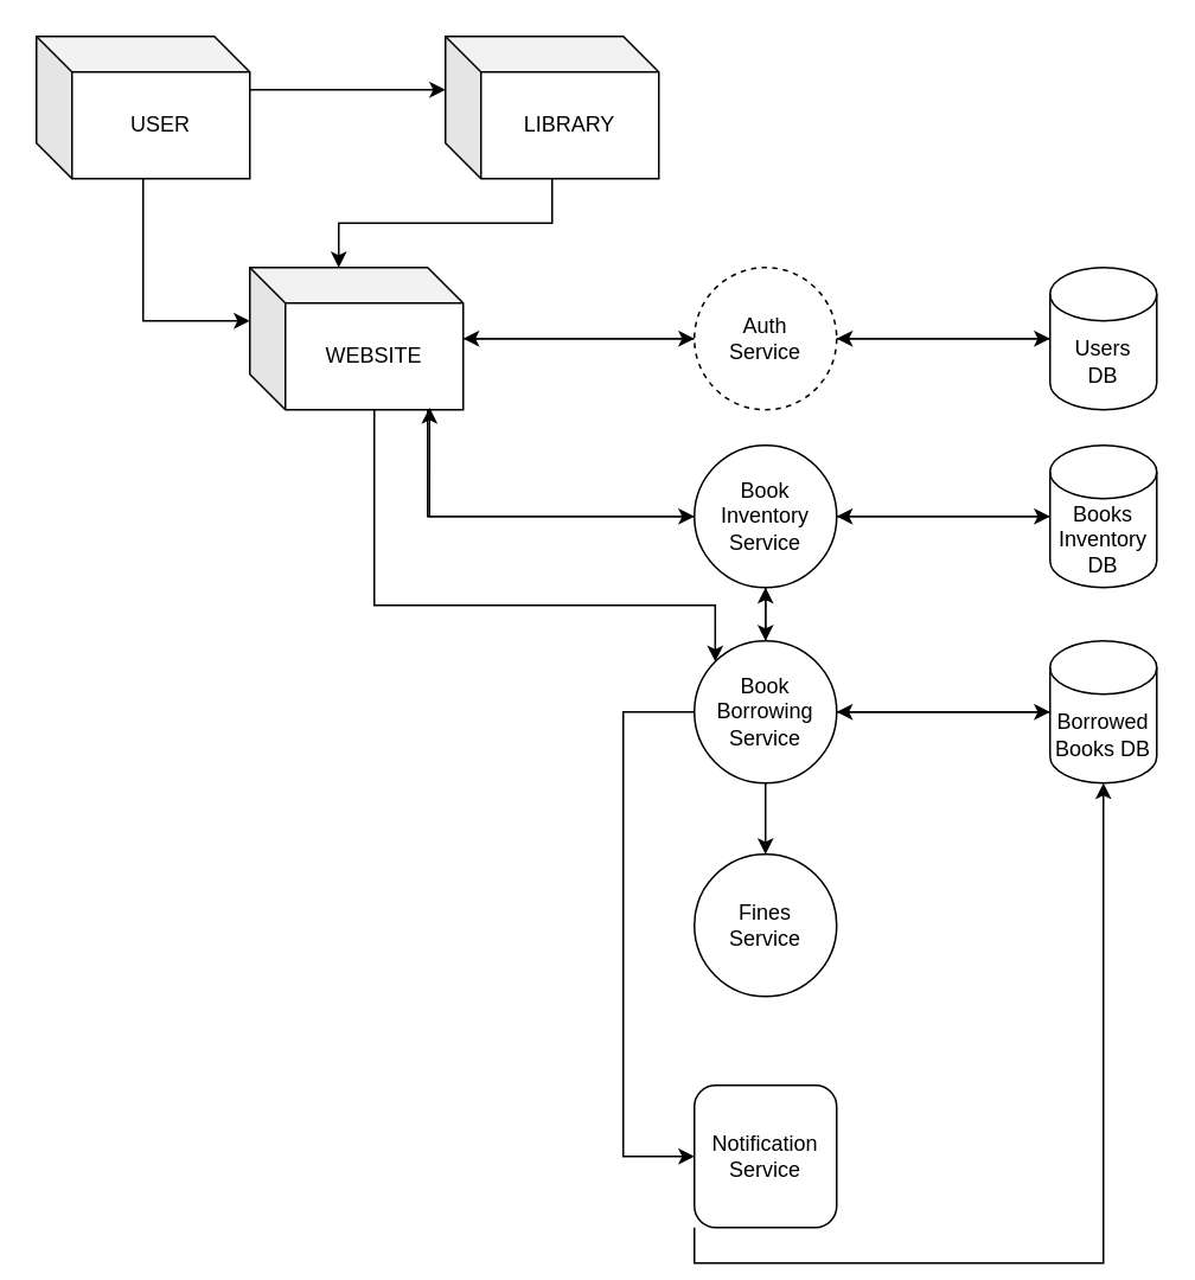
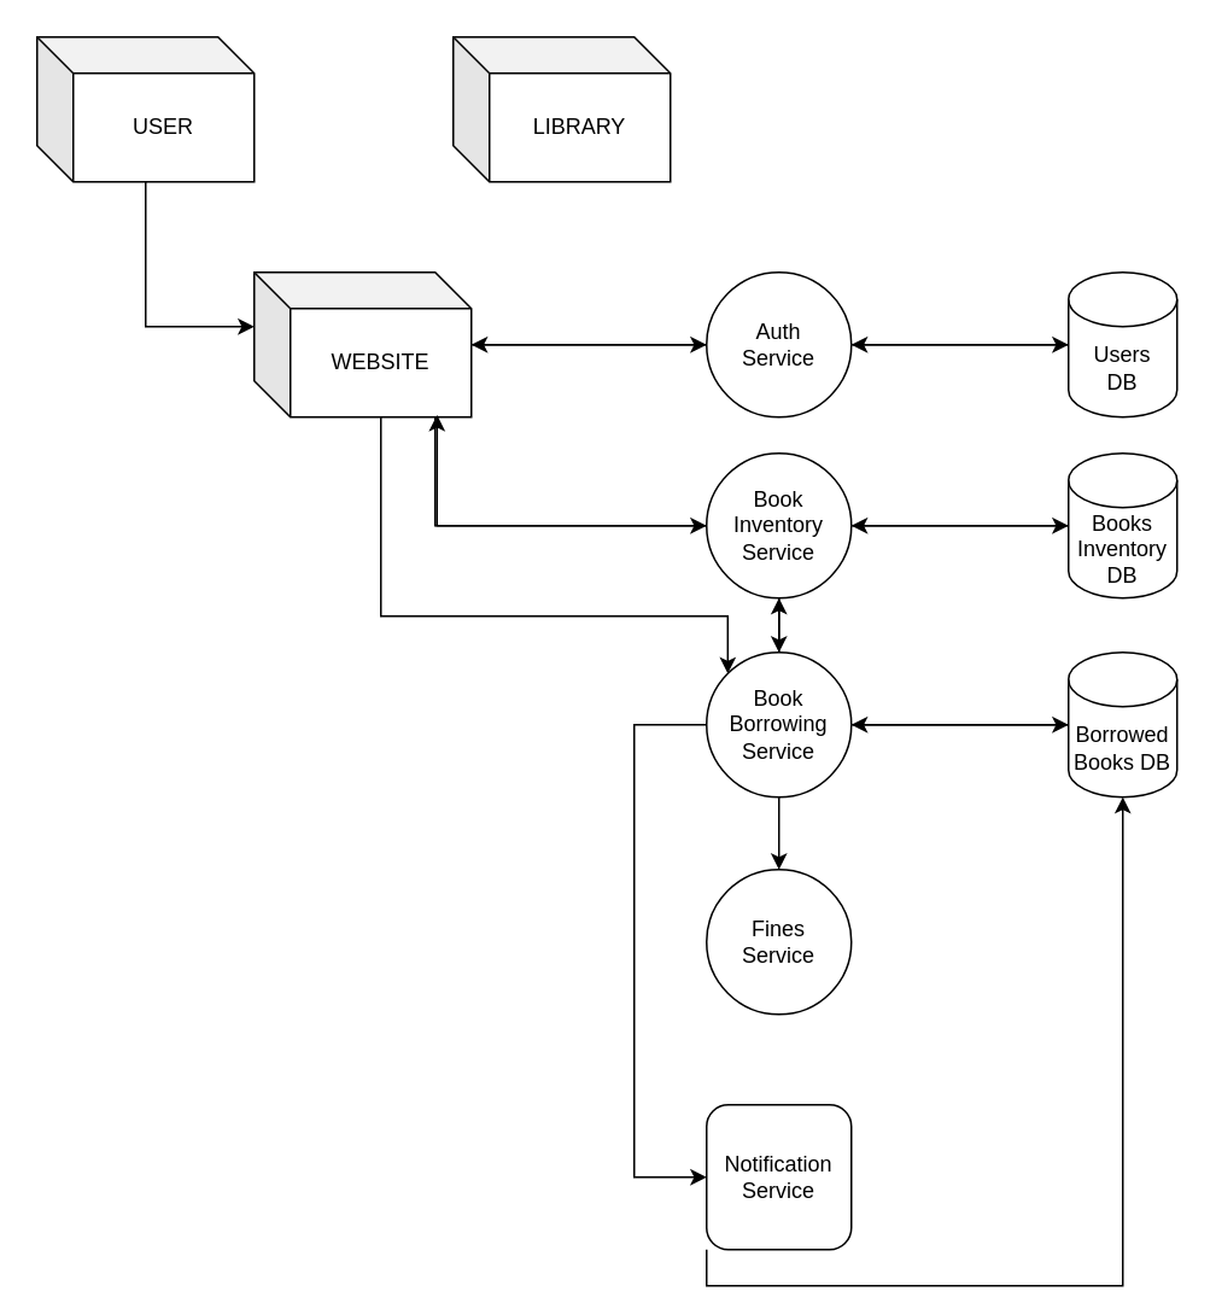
- <mxCell id="21" style="edgeStyle=orthogonalEdgeStyle;rounded=0;orthogonalLoop=1;jettySize=auto;html=1;entryX=0;entryY=0;entryDx=0;entryDy=30;entryPerimeter=0;" edge="1" parent="1" source="19" target="20"><mxGeometry relative="1" as="geometry"><Array as="points"><mxPoint x="180" y="50" /><mxPoint x="180" y="50" /></Array></mxGeometry></mxCell>
- <mxCell id="22" style="edgeStyle=orthogonalEdgeStyle;rounded=0;orthogonalLoop=1;jettySize=auto;html=1;entryX=0;entryY=0;entryDx=50;entryDy=0;entryPerimeter=0;" edge="1" parent="1" source="20" target="4"><mxGeometry relative="1" as="geometry" /></mxCell>
- <mxCell id="7" value="Auth&lt;div&gt;Service&lt;/div&gt;" style="ellipse;whiteSpace=wrap;html=1;aspect=fixed;dashed=1;" vertex="1" parent="1"><mxGeometry x="390" y="150" width="80" height="80" as="geometry" /></mxCell>
+ <mxCell id="7" value="Auth&lt;div&gt;Service&lt;/div&gt;" style="ellipse;whiteSpace=wrap;html=1;aspect=fixed;" vertex="1" parent="1"><mxGeometry x="390" y="150" width="80" height="80" as="geometry" /></mxCell>
